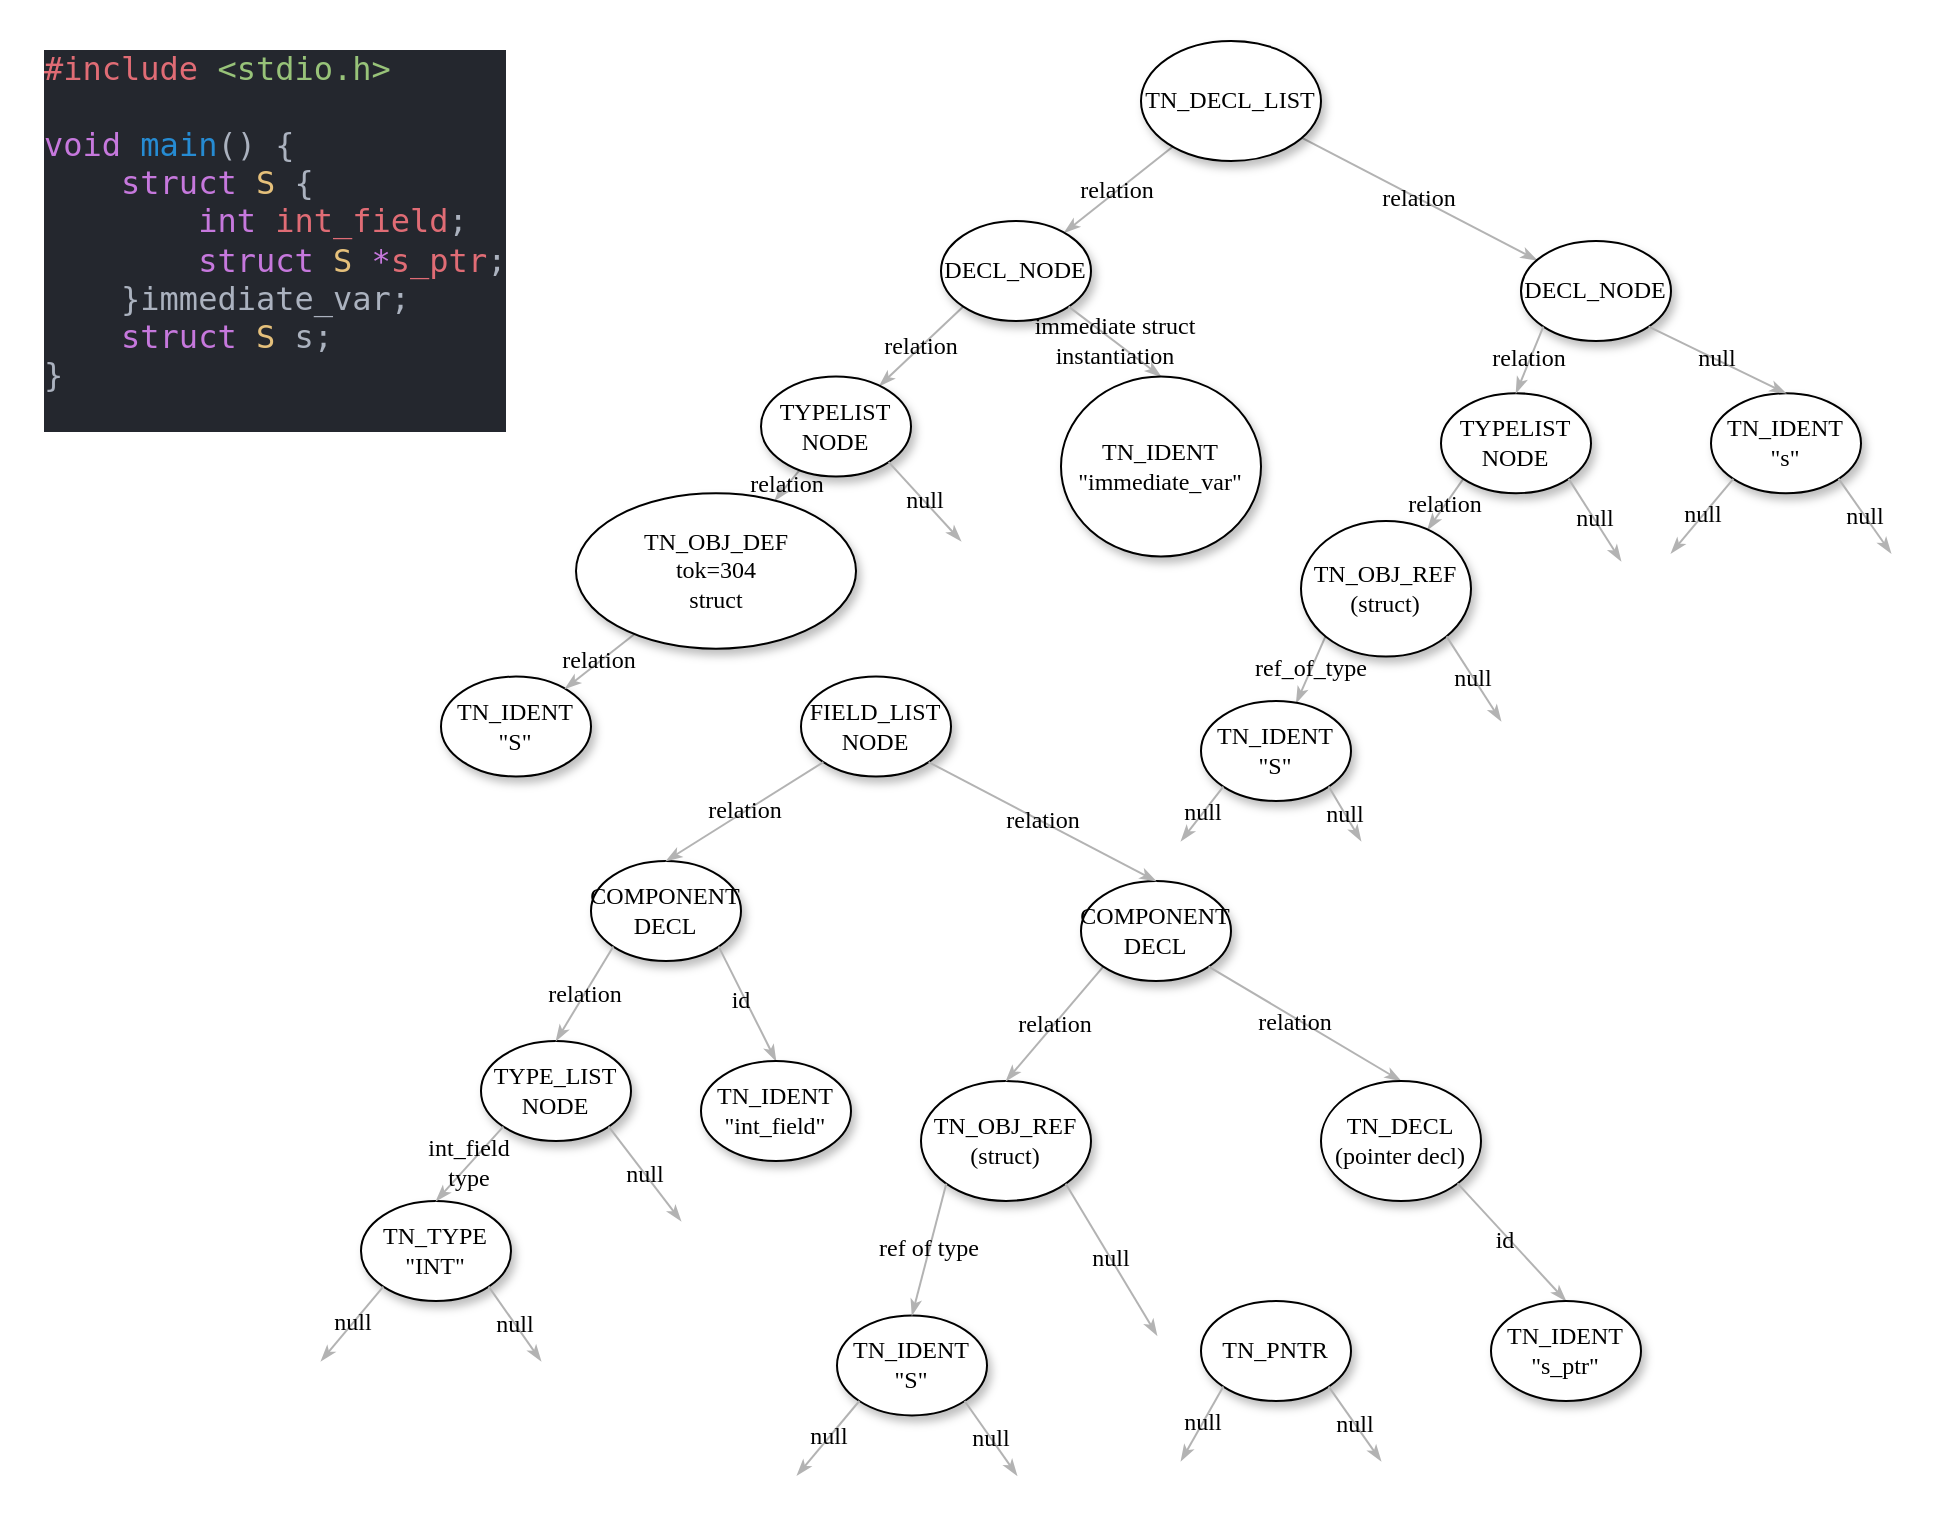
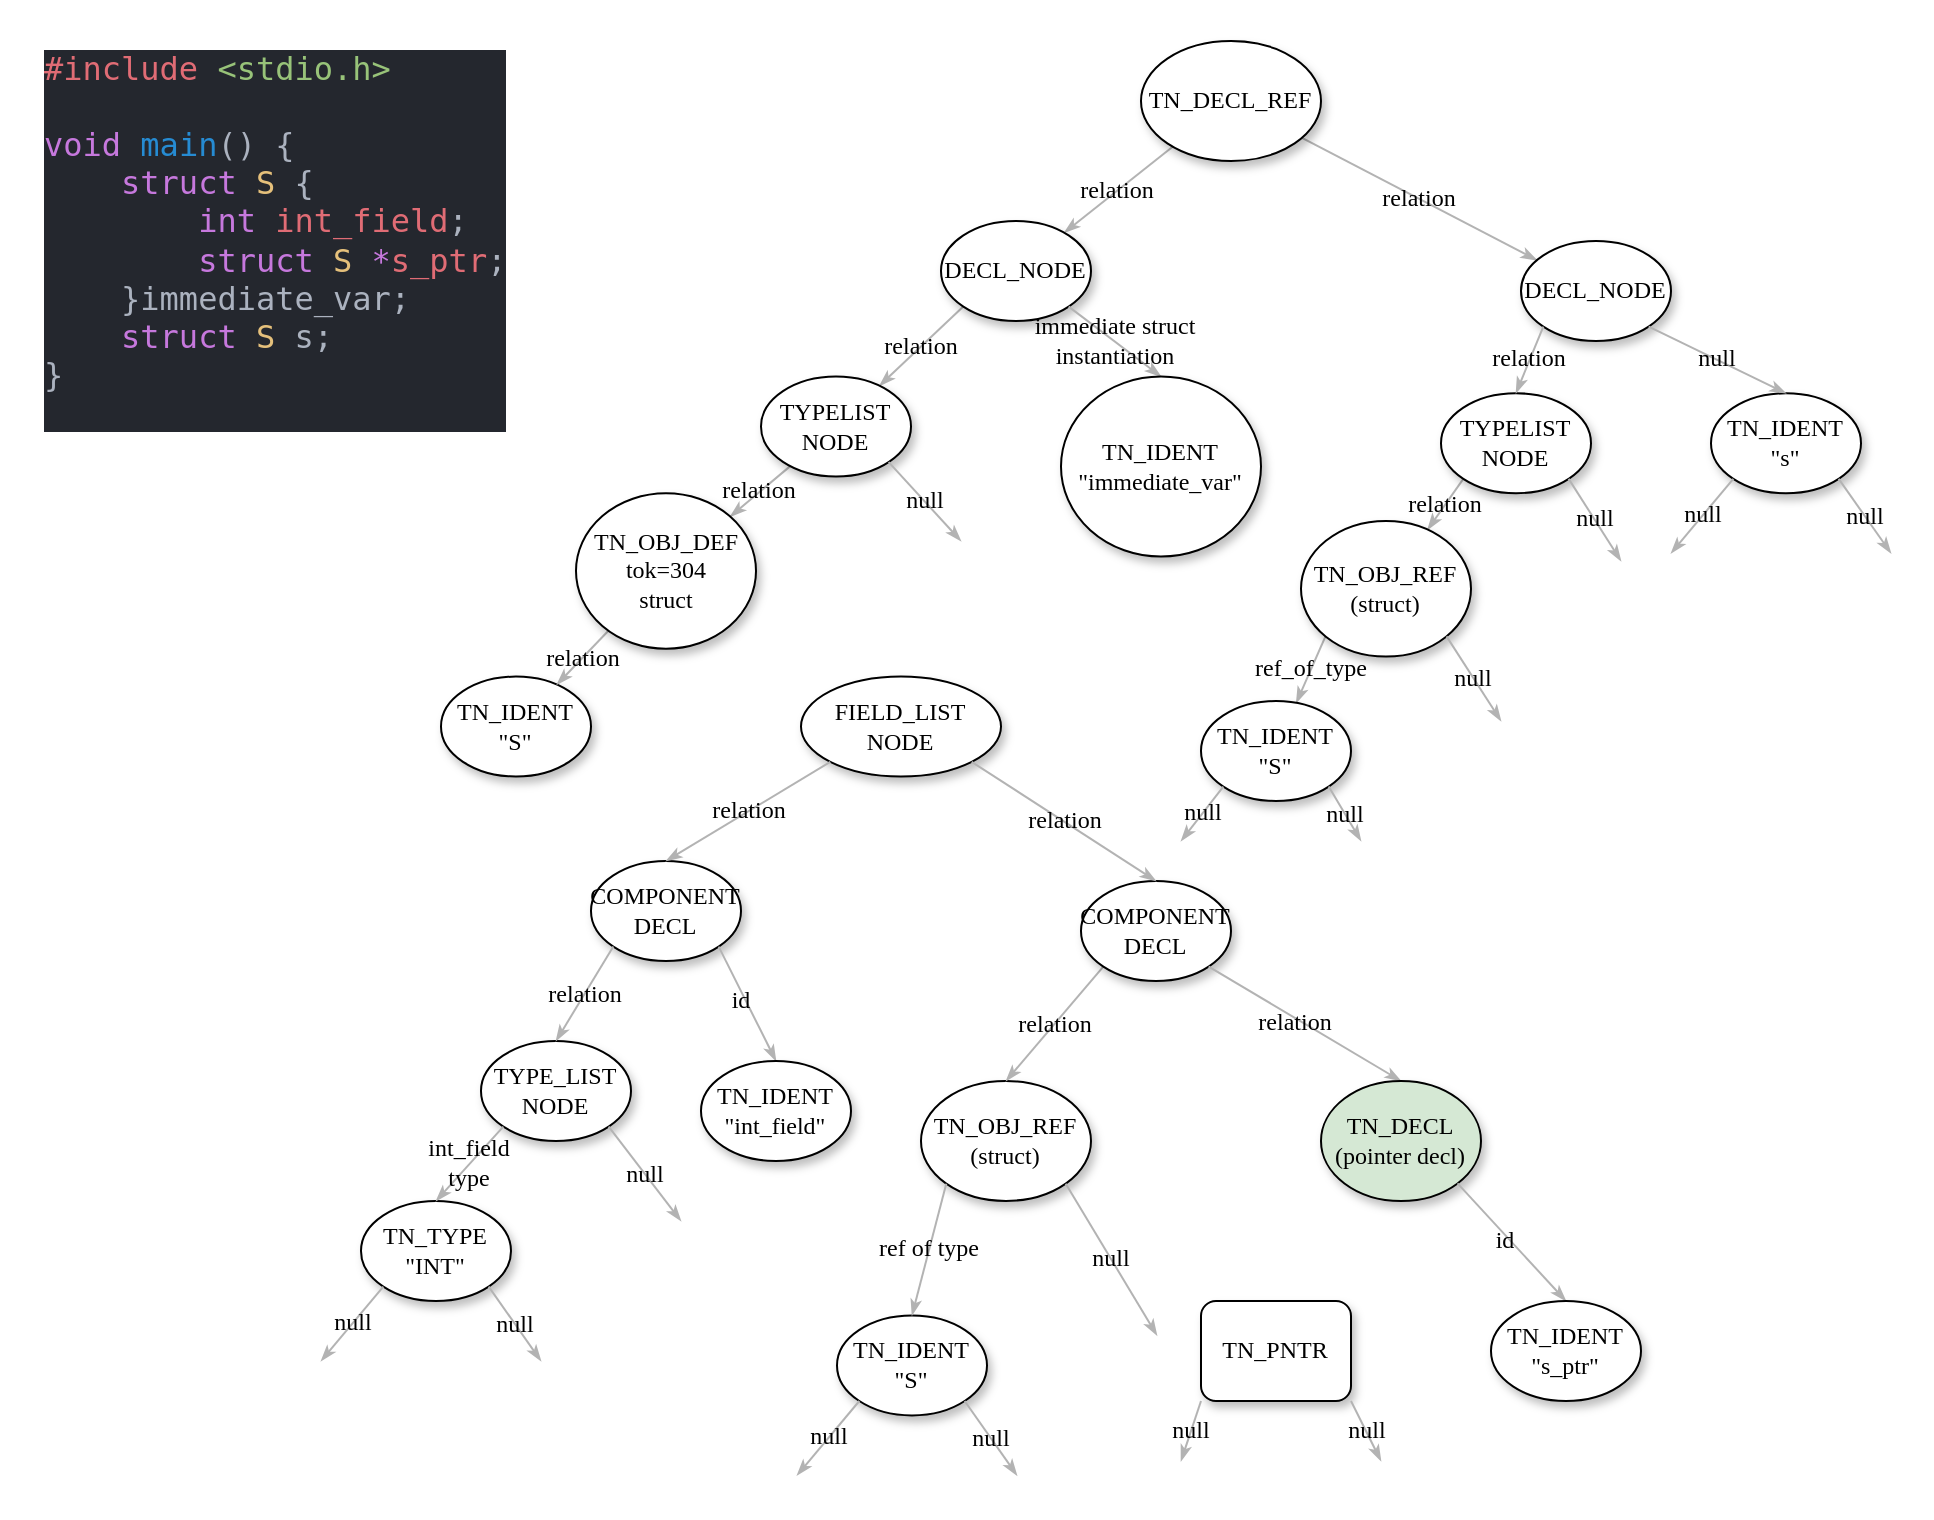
- <mxCell id="4" value="TN_DECL_LIST" style="ellipse;whiteSpace=wrap;html=1;rounded=0;shadow=1;comic=0;labelBackgroundColor=none;strokeWidth=1;fontFamily=Verdana;fontSize=12;align=center;" parent="1" vertex="1"><mxGeometry x="570" y="20" width="90" height="60" as="geometry" /></mxCell>
+ <mxCell id="4" value="TN_DECL_REF" style="ellipse;whiteSpace=wrap;html=1;rounded=0;shadow=1;comic=0;labelBackgroundColor=none;strokeWidth=1;fontFamily=Verdana;fontSize=12;align=center;" parent="1" vertex="1"><mxGeometry x="570" y="20" width="90" height="60" as="geometry" /></mxCell>
- <mxCell id="16" value="&lt;span&gt;TN_OBJ_DEF&lt;br&gt;tok=304&lt;br&gt;struct&lt;br&gt;&lt;/span&gt;" style="ellipse;whiteSpace=wrap;html=1;rounded=0;shadow=1;comic=0;labelBackgroundColor=none;strokeWidth=1;fontFamily=Verdana;fontSize=12;align=center;" parent="1" vertex="1"><mxGeometry x="287.5" y="246.12" width="140" height="77.77" as="geometry" /></mxCell>
+ <mxCell id="16" value="&lt;span&gt;TN_OBJ_DEF&lt;br&gt;tok=304&lt;br&gt;struct&lt;br&gt;&lt;/span&gt;" style="ellipse;whiteSpace=wrap;html=1;rounded=0;shadow=1;comic=0;labelBackgroundColor=none;strokeWidth=1;fontFamily=Verdana;fontSize=12;align=center;" parent="1" vertex="1"><mxGeometry x="287.5" y="246.12" width="90" height="77.77" as="geometry" /></mxCell>
- <mxCell id="17" value="&lt;span&gt;FIELD_LIST NODE&lt;/span&gt;" style="ellipse;whiteSpace=wrap;html=1;rounded=0;shadow=1;comic=0;labelBackgroundColor=none;strokeWidth=1;fontFamily=Verdana;fontSize=12;align=center;" vertex="1" parent="1"><mxGeometry x="400" y="337.77" width="75" height="50" as="geometry" /></mxCell>
+ <mxCell id="17" value="&lt;span&gt;FIELD_LIST NODE&lt;/span&gt;" style="ellipse;whiteSpace=wrap;html=1;rounded=0;shadow=1;comic=0;labelBackgroundColor=none;strokeWidth=1;fontFamily=Verdana;fontSize=12;align=center;" vertex="1" parent="1"><mxGeometry x="400" y="337.77" width="100" height="50" as="geometry" /></mxCell>
- <mxCell id="40" value="TN_DECL&lt;br&gt;(pointer decl)" style="ellipse;whiteSpace=wrap;html=1;rounded=0;shadow=1;comic=0;labelBackgroundColor=none;strokeWidth=1;fontFamily=Verdana;fontSize=12;align=center;" vertex="1" parent="1"><mxGeometry x="660" y="540" width="80" height="60" as="geometry" /></mxCell>
+ <mxCell id="40" value="TN_DECL&lt;br&gt;(pointer decl)" style="ellipse;whiteSpace=wrap;html=1;rounded=0;shadow=1;comic=0;labelBackgroundColor=none;strokeWidth=1;fontFamily=Verdana;fontSize=12;align=center;fillColor=#d5e8d4;" vertex="1" parent="1"><mxGeometry x="660" y="540" width="80" height="60" as="geometry" /></mxCell>
- <mxCell id="36" value="TN_PNTR" style="ellipse;whiteSpace=wrap;html=1;rounded=0;shadow=1;comic=0;labelBackgroundColor=none;strokeWidth=1;fontFamily=Verdana;fontSize=12;align=center;" vertex="1" parent="1"><mxGeometry x="600" y="650" width="75" height="50" as="geometry" /></mxCell>
+ <mxCell id="36" value="TN_PNTR" style="whiteSpace=wrap;html=1;shadow=1;comic=0;labelBackgroundColor=none;strokeWidth=1;fontFamily=Verdana;fontSize=12;align=center;rounded=1;" vertex="1" parent="1"><mxGeometry x="600" y="650" width="75" height="50" as="geometry" /></mxCell>
